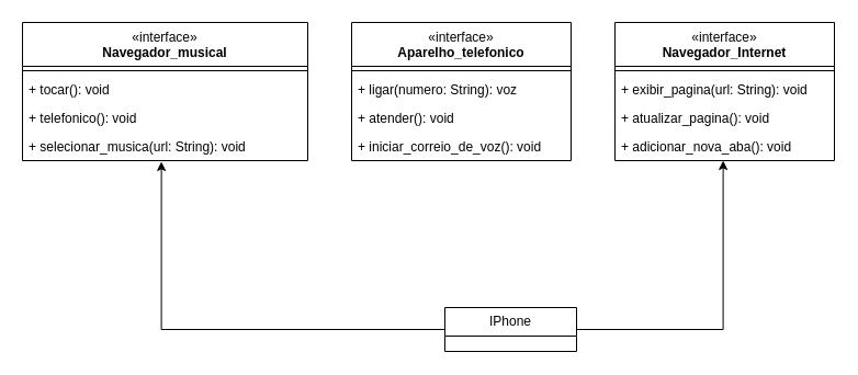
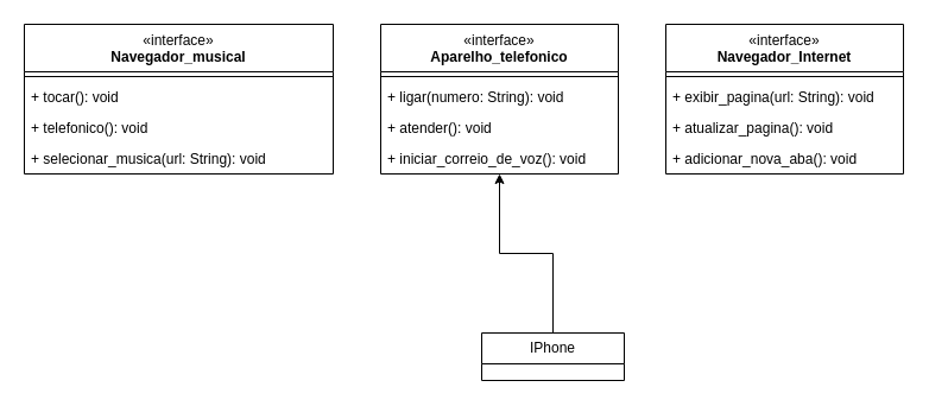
- <mxCell id="6" value="+ ligar(numero: String): voz" style="text;strokeColor=none;fillColor=none;align=left;verticalAlign=top;spacingLeft=4;spacingRight=4;overflow=hidden;rotatable=0;points=[[0,0.5],[1,0.5]];portConstraint=eastwest;whiteSpace=wrap;html=1;" vertex="1" parent="4"><mxGeometry y="48" width="200" height="26" as="geometry" /></mxCell>
+ <mxCell id="6" value="+ ligar(numero: String): void" style="text;strokeColor=none;fillColor=none;align=left;verticalAlign=top;spacingLeft=4;spacingRight=4;overflow=hidden;rotatable=0;points=[[0,0.5],[1,0.5]];portConstraint=eastwest;whiteSpace=wrap;html=1;" vertex="1" parent="4"><mxGeometry y="48" width="200" height="26" as="geometry" /></mxCell>
+ <mxCell id="2" style="edgeStyle=orthogonalEdgeStyle;rounded=0;orthogonalLoop=1;jettySize=auto;html=1;" edge="1" parent="1" source="3" target="4"><mxGeometry relative="1" as="geometry" /></mxCell>
- <mxCell id="20" style="edgeStyle=orthogonalEdgeStyle;rounded=0;orthogonalLoop=1;jettySize=auto;html=1;entryX=0.493;entryY=1;entryDx=0;entryDy=0;entryPerimeter=0;" edge="1" parent="1" source="3" target="13"><mxGeometry relative="1" as="geometry"><Array as="points"><mxPoint x="659" y="300" /></Array></mxGeometry></mxCell>
- <mxCell id="19" style="edgeStyle=orthogonalEdgeStyle;rounded=0;orthogonalLoop=1;jettySize=auto;html=1;entryX=0.487;entryY=1.036;entryDx=0;entryDy=0;entryPerimeter=0;" edge="1" parent="1" source="3" target="18"><mxGeometry relative="1" as="geometry"><Array as="points"><mxPoint x="147" y="300" /></Array></mxGeometry></mxCell>
